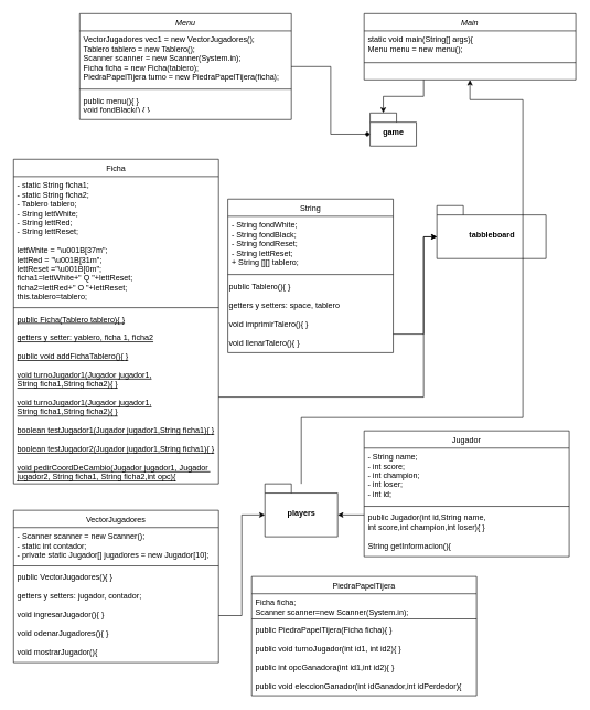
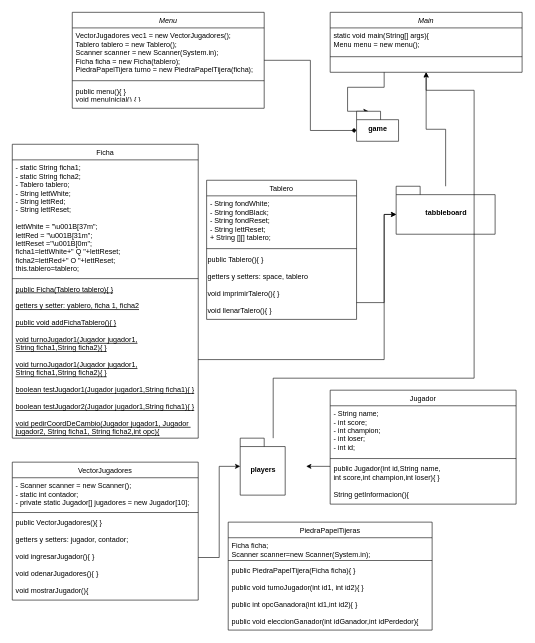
- <mxCell id="6" value="public menu(){ }&#10;void fondBlack() { }&#10;" style="text;align=left;verticalAlign=top;spacingLeft=4;spacingRight=4;overflow=hidden;rotatable=0;points=[[0,0.5],[1,0.5]];portConstraint=eastwest;" parent="3" vertex="1"><mxGeometry y="118" width="320" height="26" as="geometry" /></mxCell>
+ <mxCell id="6" value="public menu(){ }&#10;void menuInicial() { }&#10;" style="text;align=left;verticalAlign=top;spacingLeft=4;spacingRight=4;overflow=hidden;rotatable=0;points=[[0,0.5],[1,0.5]];portConstraint=eastwest;" parent="3" vertex="1"><mxGeometry y="118" width="320" height="26" as="geometry" /></mxCell>
- <mxCell id="25" value="game" style="shape=folder;fontStyle=1;spacingTop=10;tabWidth=40;tabHeight=14;tabPosition=left;html=1;" vertex="1" parent="1"><mxGeometry x="559" y="170" width="70" height="50" as="geometry" /></mxCell>
+ <mxCell id="25" value="game" style="shape=folder;fontStyle=1;spacingTop=10;tabWidth=40;tabHeight=14;tabPosition=left;html=1;" vertex="1" parent="1"><mxGeometry x="594" y="185" width="70" height="50" as="geometry" /></mxCell>
+ <mxCell id="19" style="edgeStyle=orthogonalEdgeStyle;rounded=0;orthogonalLoop=1;jettySize=auto;html=1;entryX=0.5;entryY=1;entryDx=0;entryDy=0;" edge="1" parent="1" source="20" target="22"><mxGeometry relative="1" as="geometry" /></mxCell>
- <mxCell id="11" value="String" style="swimlane;fontStyle=0;align=center;verticalAlign=top;childLayout=stackLayout;horizontal=1;startSize=26;horizontalStack=0;resizeParent=1;resizeLast=0;collapsible=1;marginBottom=0;rounded=0;shadow=0;strokeWidth=1;" parent="1" vertex="1"><mxGeometry x="344" y="300" width="250" height="232" as="geometry"><mxRectangle x="340" y="380" width="170" height="26" as="alternateBounds" /></mxGeometry></mxCell>
+ <mxCell id="11" value="Tablero" style="swimlane;fontStyle=0;align=center;verticalAlign=top;childLayout=stackLayout;horizontal=1;startSize=26;horizontalStack=0;resizeParent=1;resizeLast=0;collapsible=1;marginBottom=0;rounded=0;shadow=0;strokeWidth=1;" parent="1" vertex="1"><mxGeometry x="344" y="300" width="250" height="232" as="geometry"><mxRectangle x="340" y="380" width="170" height="26" as="alternateBounds" /></mxGeometry></mxCell>
- <mxCell id="37" value="players" style="shape=folder;fontStyle=1;spacingTop=10;tabWidth=40;tabHeight=14;tabPosition=left;html=1;" vertex="1" parent="1"><mxGeometry x="400" y="730" width="110" height="80" as="geometry" /></mxCell>
+ <mxCell id="37" value="players" style="shape=folder;fontStyle=1;spacingTop=10;tabWidth=40;tabHeight=14;tabPosition=left;html=1;" vertex="1" parent="1"><mxGeometry x="400" y="730" width="75" height="95" as="geometry" /></mxCell>
- <mxCell id="32" value="PiedraPapelTijera" style="swimlane;fontStyle=0;align=center;verticalAlign=top;childLayout=stackLayout;horizontal=1;startSize=26;horizontalStack=0;resizeParent=1;resizeLast=0;collapsible=1;marginBottom=0;rounded=0;shadow=0;strokeWidth=1;" vertex="1" parent="1"><mxGeometry x="380" y="870" width="340" height="180" as="geometry"><mxRectangle x="550" y="140" width="160" height="26" as="alternateBounds" /></mxGeometry></mxCell>
+ <mxCell id="32" value="PiedraPapelTijeras" style="swimlane;fontStyle=0;align=center;verticalAlign=top;childLayout=stackLayout;horizontal=1;startSize=26;horizontalStack=0;resizeParent=1;resizeLast=0;collapsible=1;marginBottom=0;rounded=0;shadow=0;strokeWidth=1;" vertex="1" parent="1"><mxGeometry x="380" y="870" width="340" height="180" as="geometry"><mxRectangle x="550" y="140" width="160" height="26" as="alternateBounds" /></mxGeometry></mxCell>
